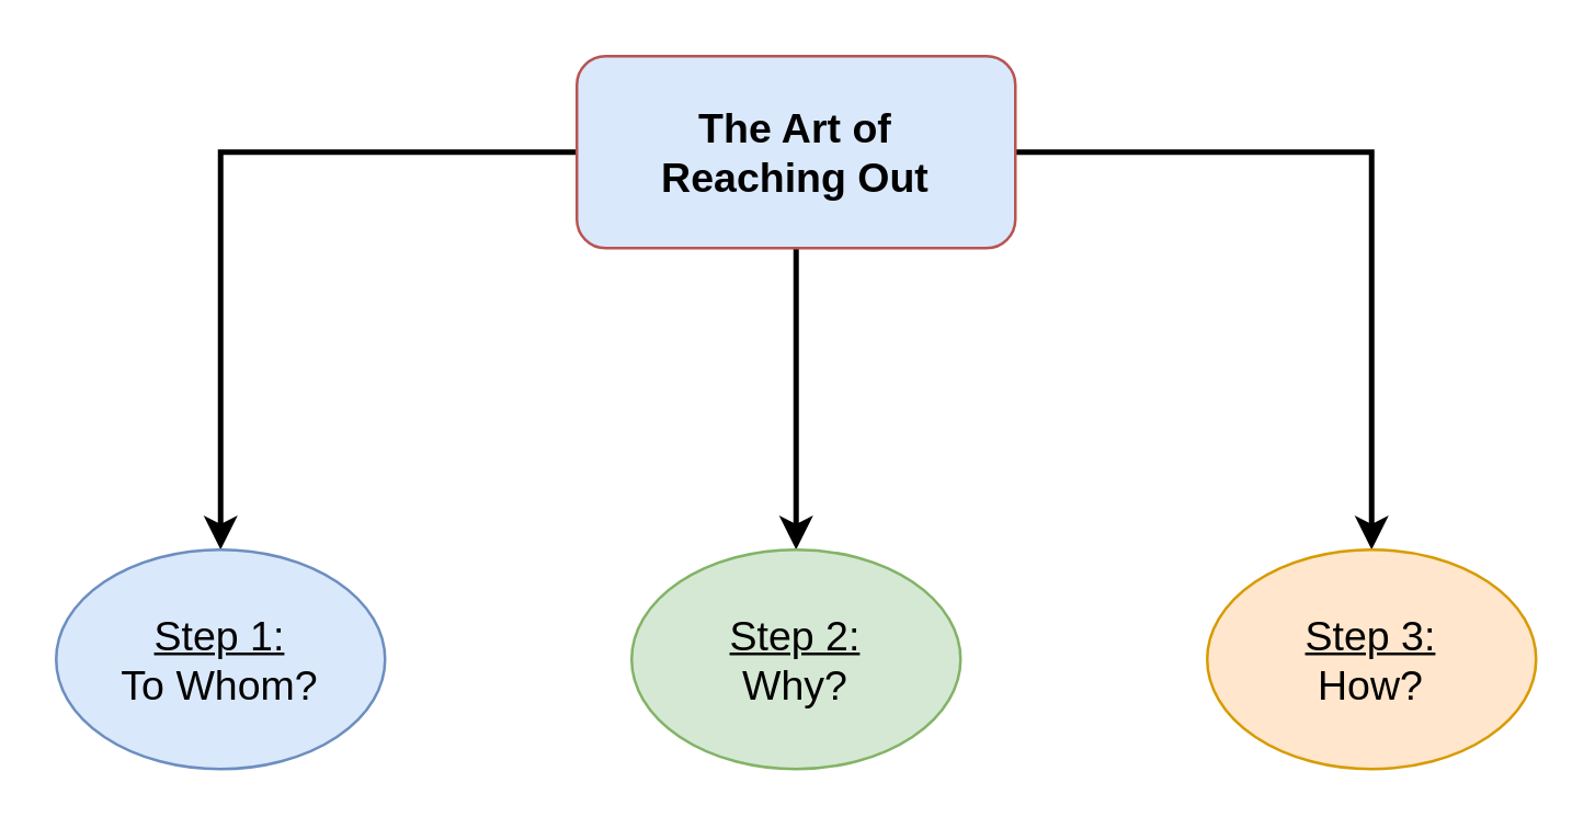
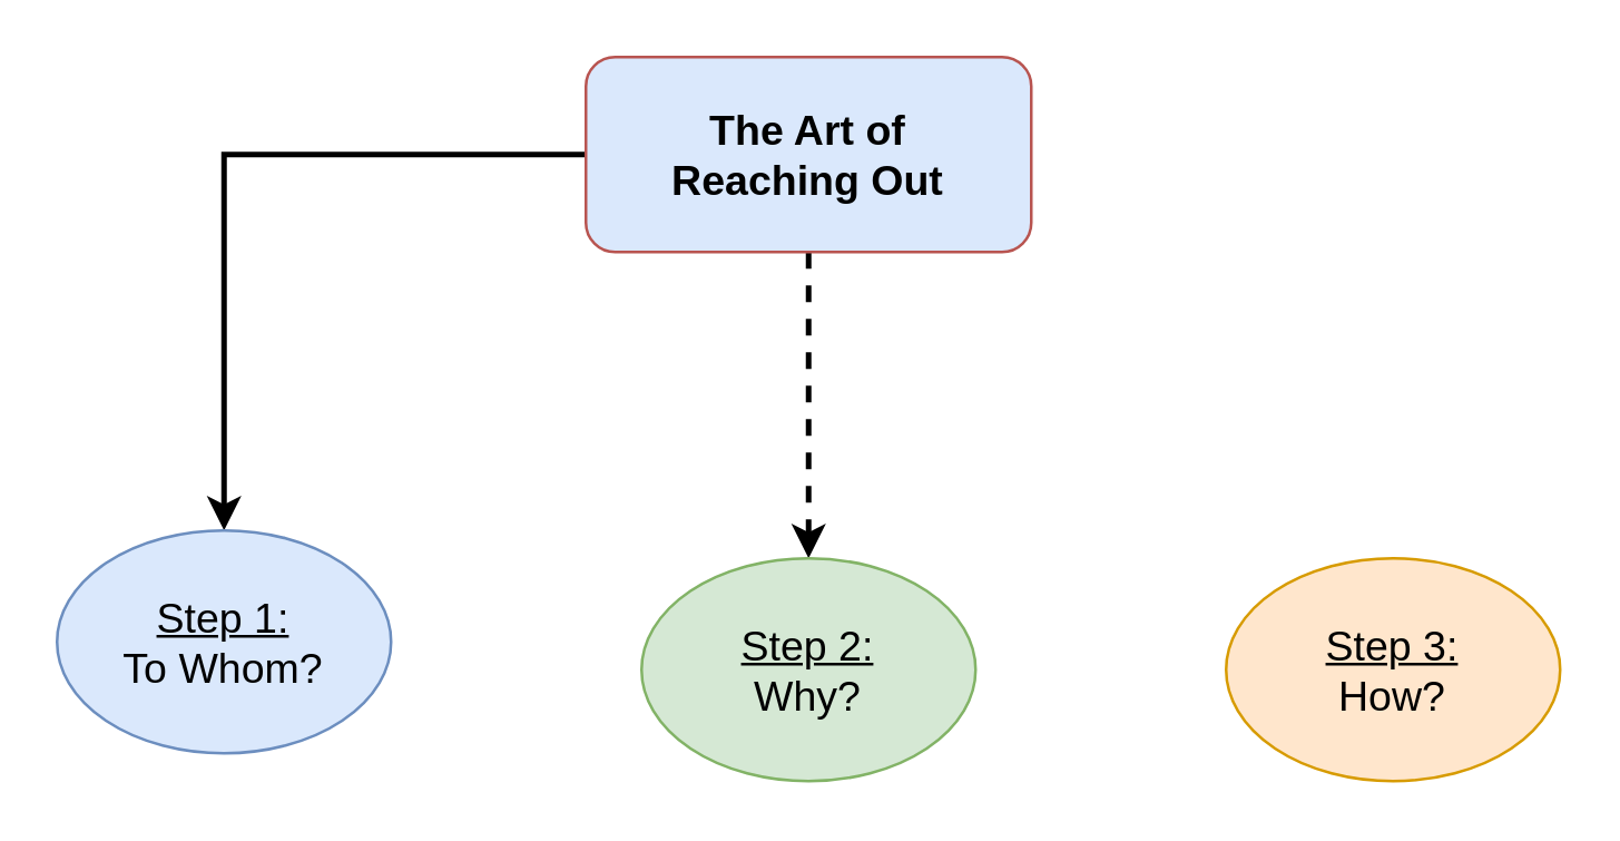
- <mxCell id="3" style="edgeStyle=orthogonalEdgeStyle;rounded=0;orthogonalLoop=1;jettySize=auto;html=1;entryX=0.5;entryY=0;entryDx=0;entryDy=0;strokeWidth=2;" edge="1" parent="1" source="5" target="8"><mxGeometry relative="1" as="geometry" /></mxCell>
- <mxCell id="2" style="edgeStyle=orthogonalEdgeStyle;rounded=0;orthogonalLoop=1;jettySize=auto;html=1;strokeWidth=2;" edge="1" parent="1" source="5" target="7"><mxGeometry relative="1" as="geometry" /></mxCell>
+ <mxCell id="2" style="edgeStyle=orthogonalEdgeStyle;rounded=0;orthogonalLoop=1;jettySize=auto;html=1;strokeWidth=2;dashed=1;" edge="1" parent="1" source="5" target="7"><mxGeometry relative="1" as="geometry" /></mxCell>
- <mxCell id="6" value="&lt;font style=&quot;font-size: 15px&quot;&gt;&lt;u&gt;Step 1:&lt;br&gt;&lt;/u&gt;To Whom?&lt;/font&gt;" style="ellipse;whiteSpace=wrap;html=1;fillColor=#dae8fc;strokeColor=#6c8ebf;" vertex="1" parent="1"><mxGeometry x="20" y="200" width="120" height="80" as="geometry" /></mxCell>
+ <mxCell id="6" value="&lt;font style=&quot;font-size: 15px&quot;&gt;&lt;u&gt;Step 1:&lt;br&gt;&lt;/u&gt;To Whom?&lt;/font&gt;" style="ellipse;whiteSpace=wrap;html=1;fillColor=#dae8fc;strokeColor=#6c8ebf;" vertex="1" parent="1"><mxGeometry x="20" y="190" width="120" height="80" as="geometry" /></mxCell>
